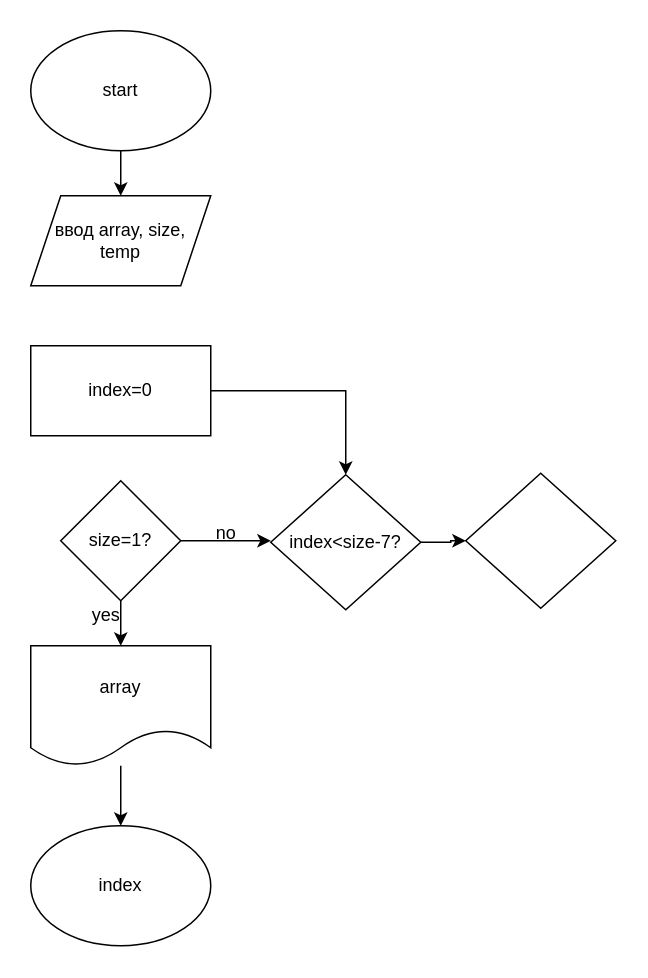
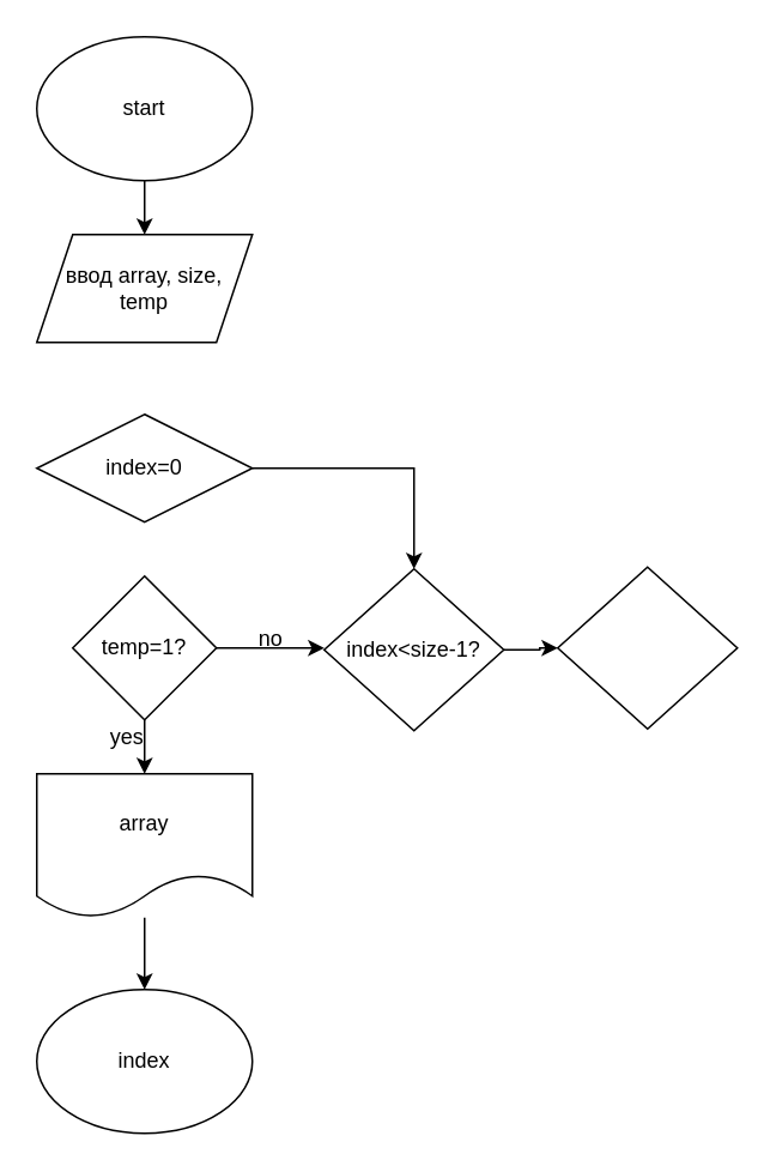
- <mxCell id="6" value="index=0" style="whiteSpace=wrap;html=1;" parent="1" vertex="1"><mxGeometry x="20" y="230" width="120" height="60" as="geometry" /></mxCell>
+ <mxCell id="6" value="index=0" style="rhombus;whiteSpace=wrap;html=1;" parent="1" vertex="1"><mxGeometry x="20" y="230" width="120" height="60" as="geometry" /></mxCell>
- <mxCell id="9" value="size=1?" style="rhombus;whiteSpace=wrap;html=1;" parent="1" vertex="1"><mxGeometry x="40" y="320" width="80" height="80" as="geometry" /></mxCell>
+ <mxCell id="9" value="temp=1?" style="rhombus;whiteSpace=wrap;html=1;" parent="1" vertex="1"><mxGeometry x="40" y="320" width="80" height="80" as="geometry" /></mxCell>
- <mxCell id="15" value="index&lt;span&gt;&amp;lt;size-7?&lt;/span&gt;" style="rhombus;whiteSpace=wrap;html=1;" parent="1" vertex="1"><mxGeometry x="180" y="316" width="100" height="90" as="geometry" /></mxCell>
+ <mxCell id="15" value="index&lt;span&gt;&amp;lt;size-1?&lt;/span&gt;" style="rhombus;whiteSpace=wrap;html=1;" parent="1" vertex="1"><mxGeometry x="180" y="316" width="100" height="90" as="geometry" /></mxCell>
